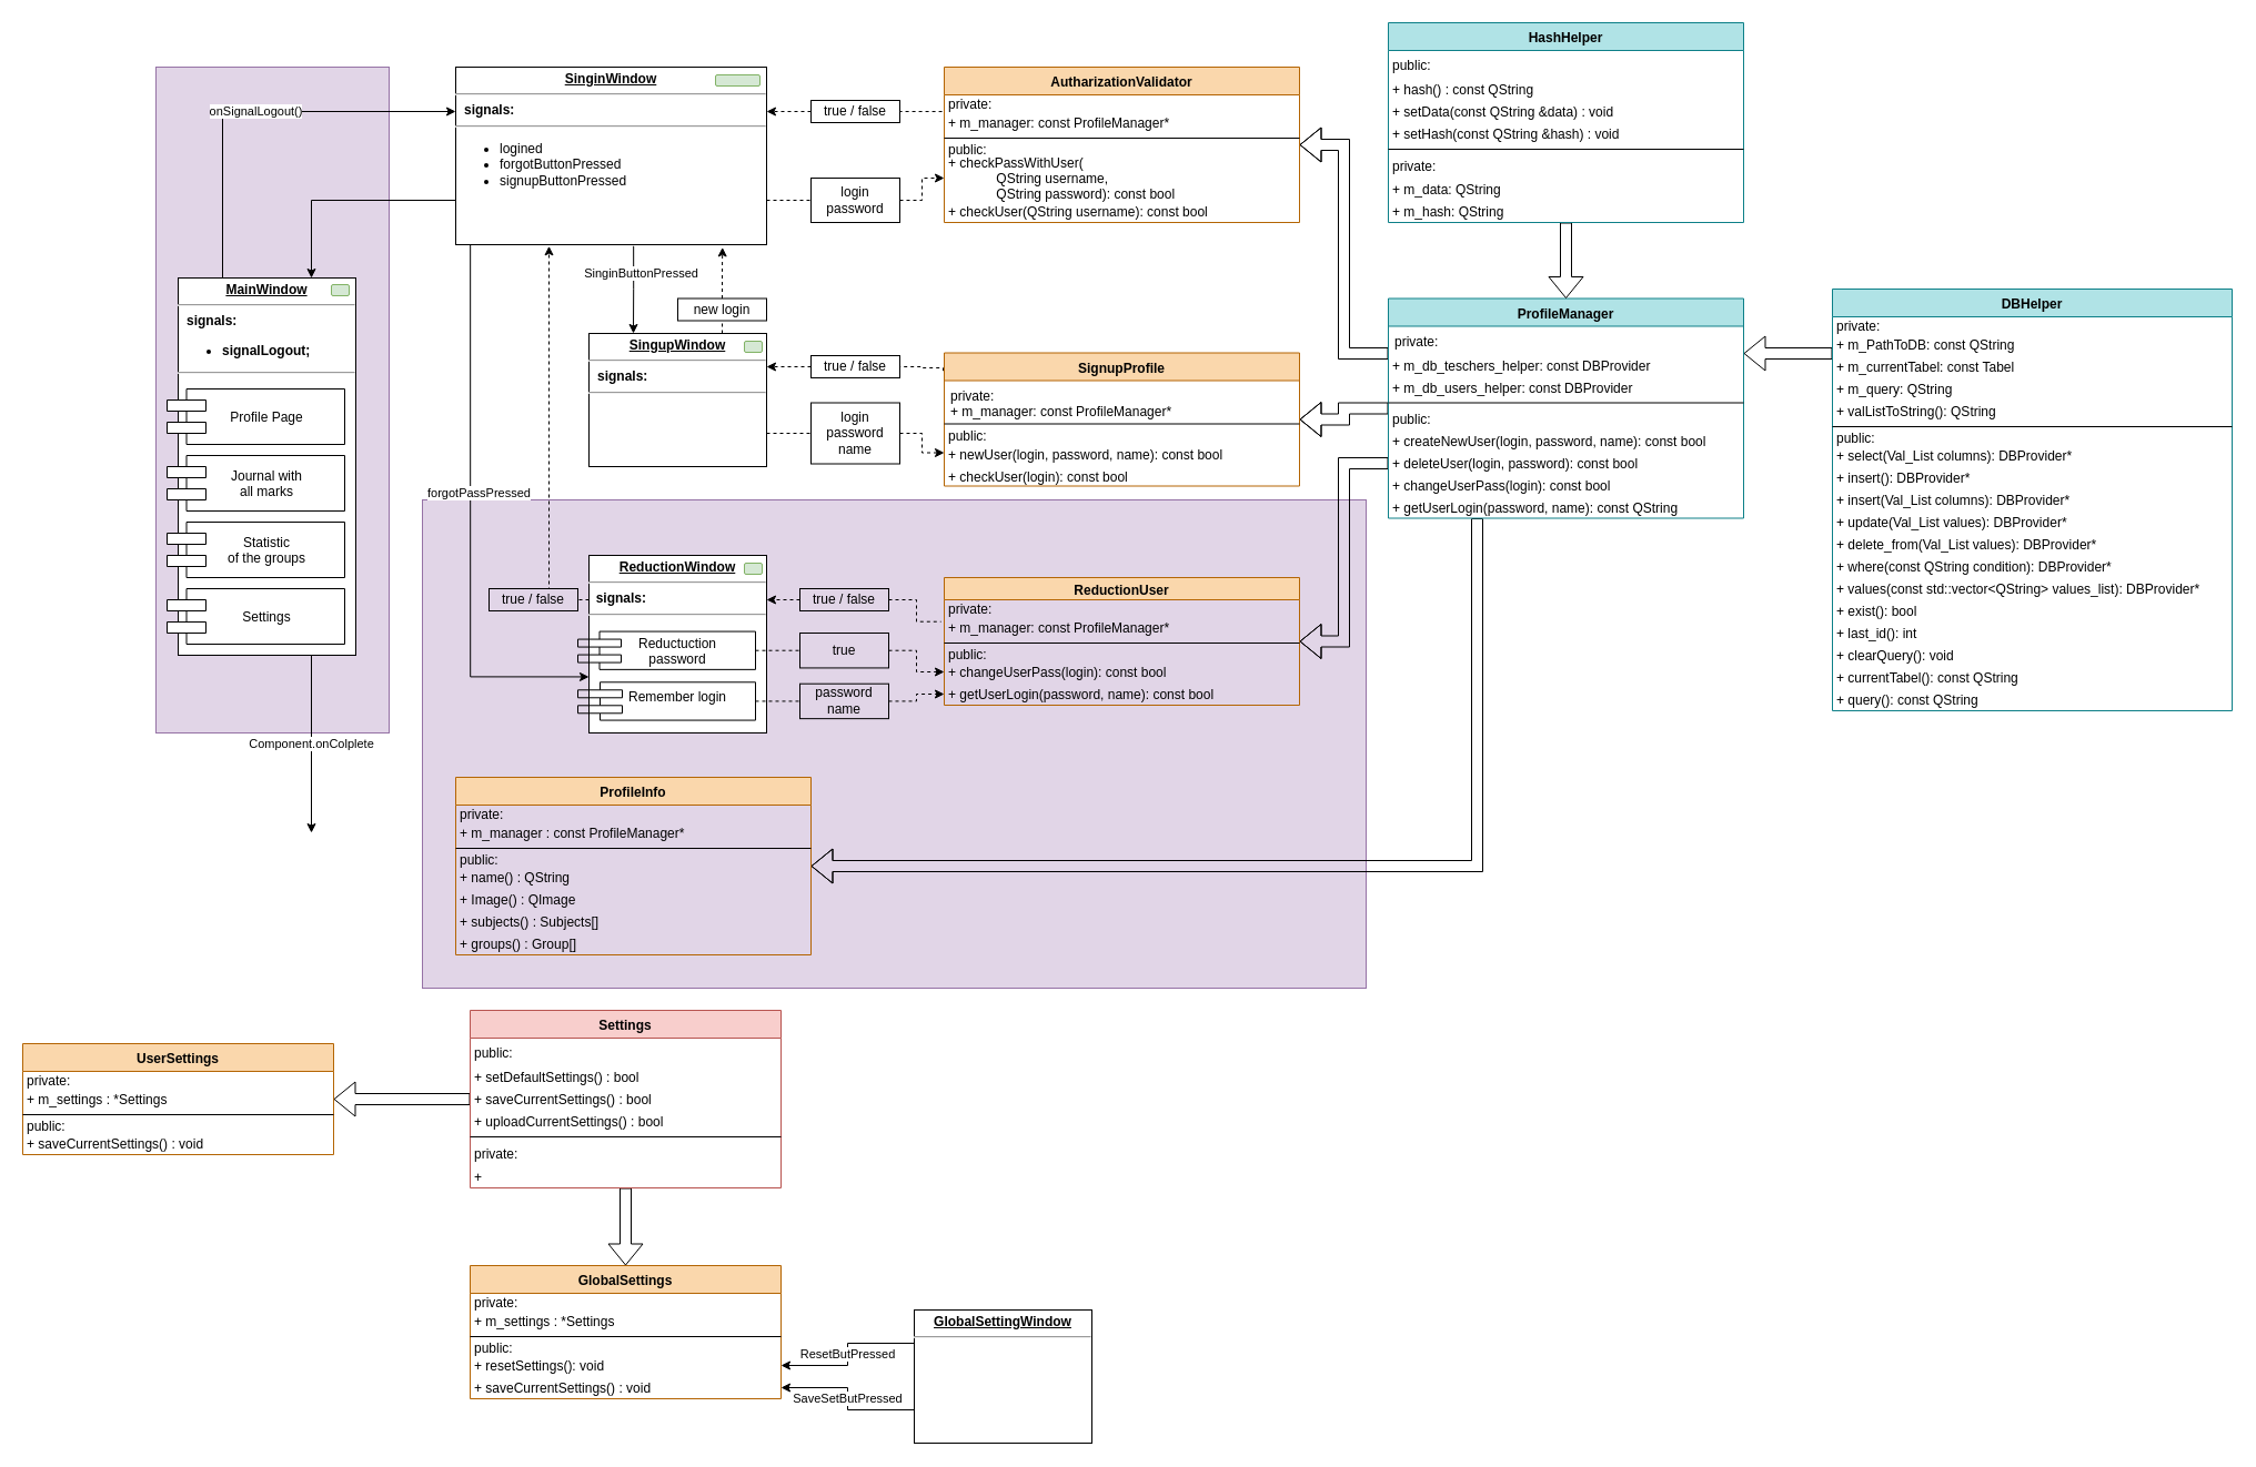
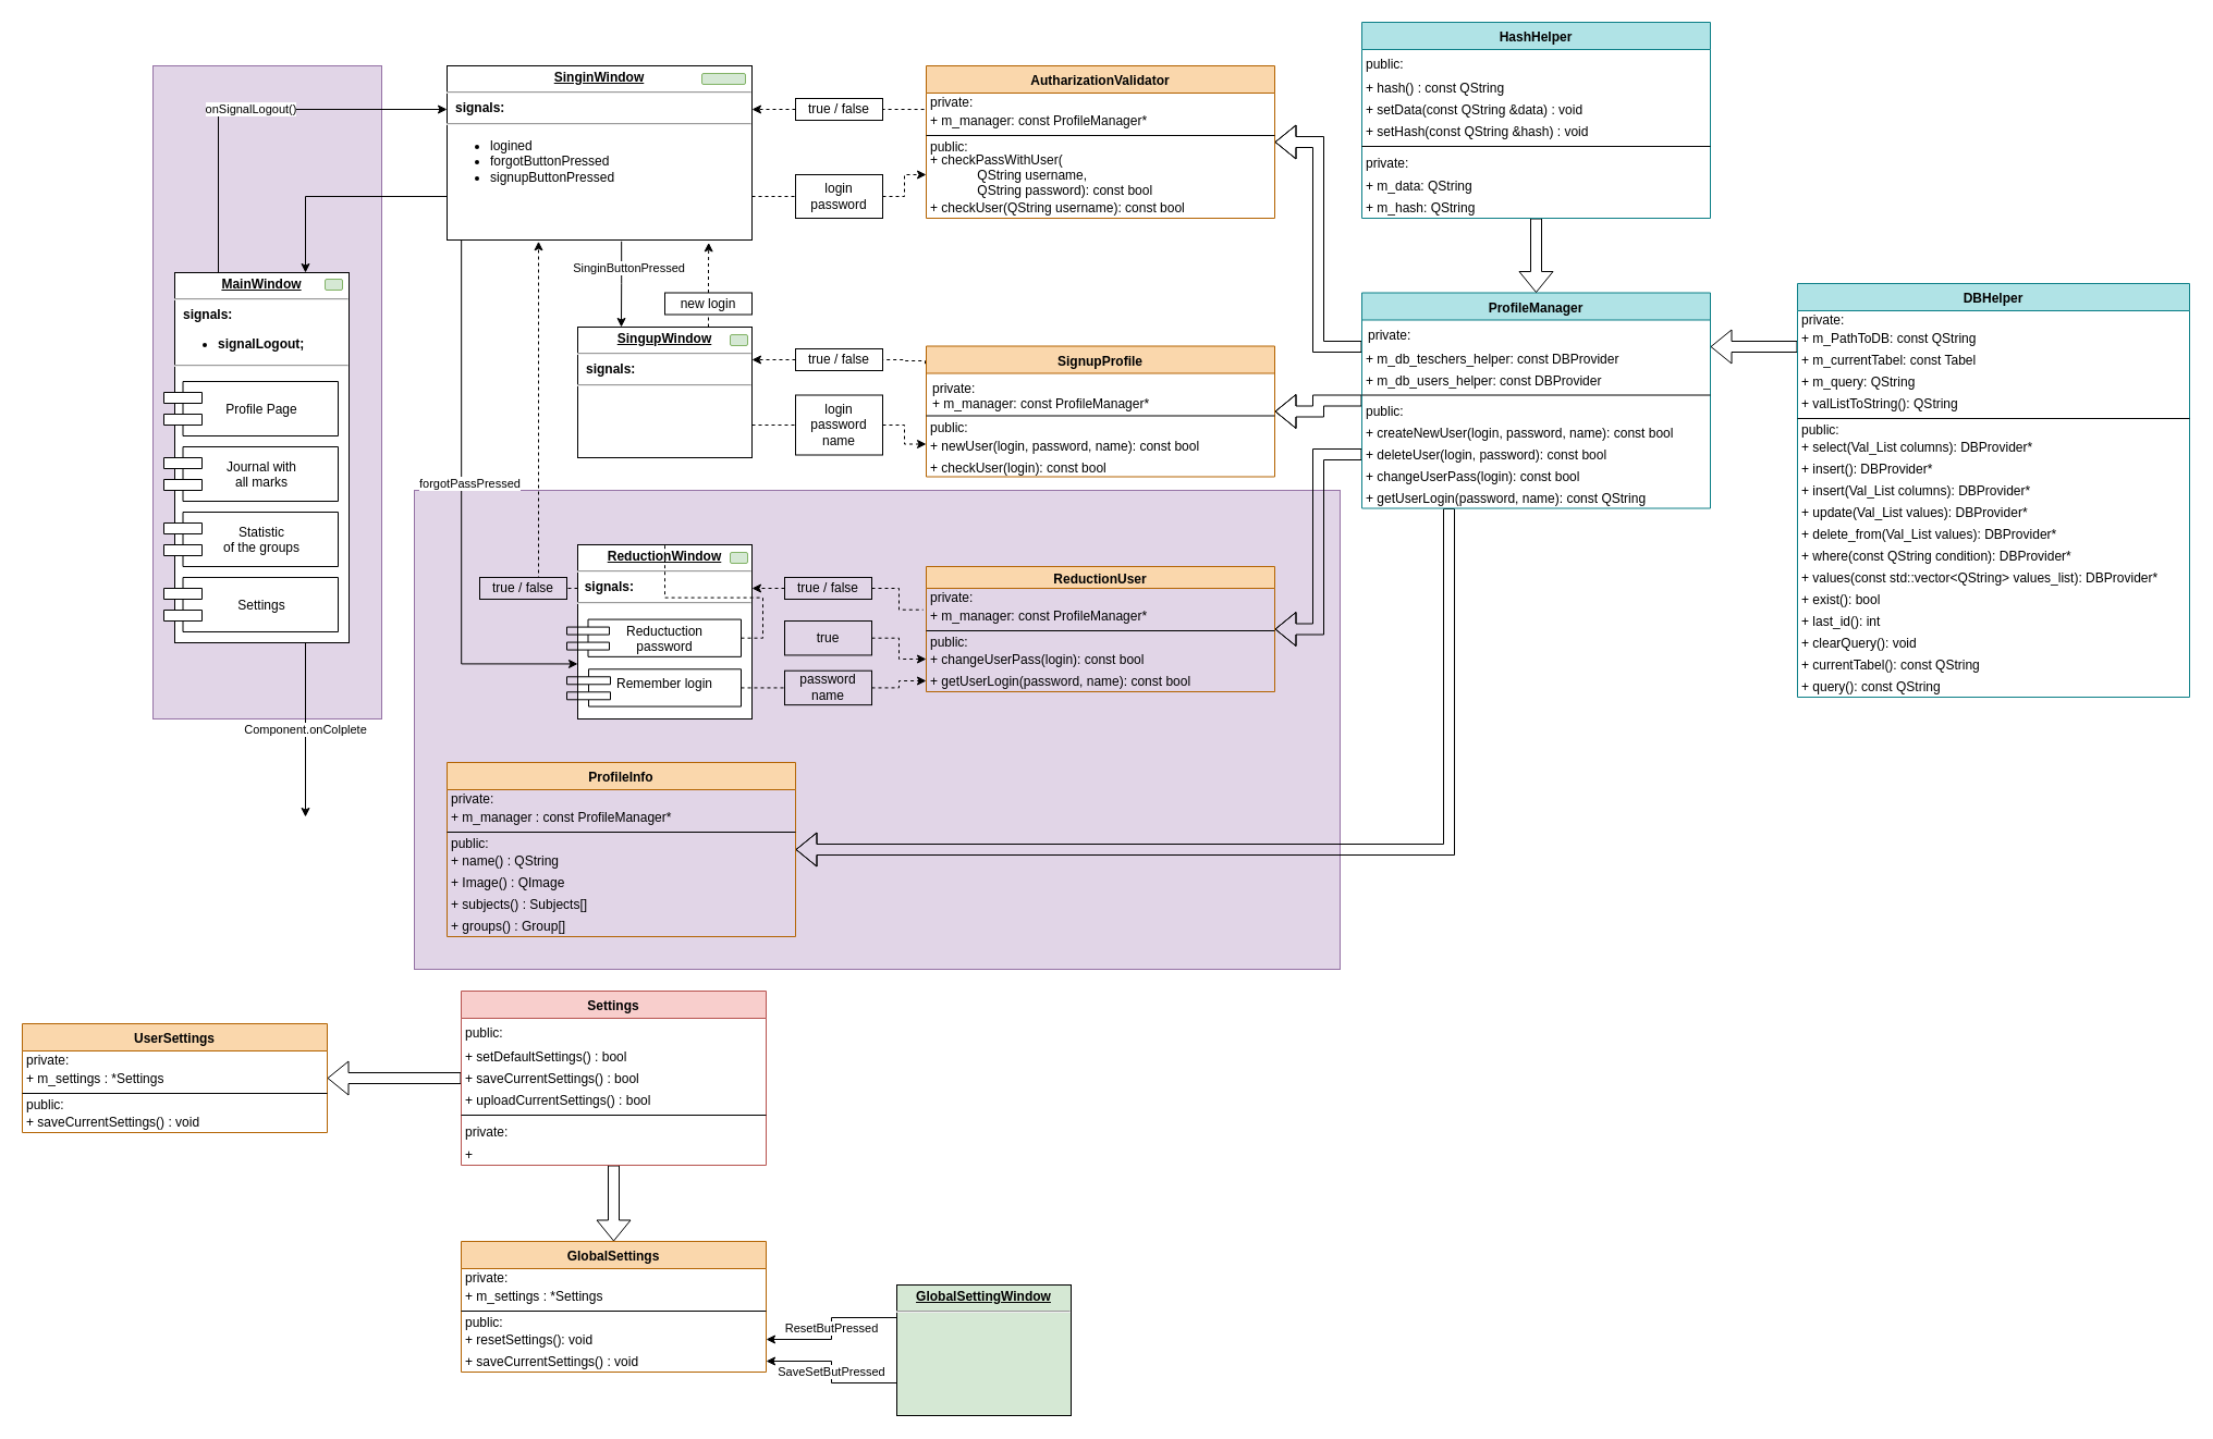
- <mxCell id="48" style="edgeStyle=orthogonalEdgeStyle;rounded=0;orthogonalLoop=1;jettySize=auto;html=1;dashed=1;endArrow=none;endFill=0;entryX=0;entryY=0.5;entryDx=0;entryDy=0;exitX=1;exitY=0.5;exitDx=0;exitDy=0;" parent="1" source="7" target="47" edge="1"><mxGeometry relative="1" as="geometry"><mxPoint x="690" y="580" as="sourcePoint" /><mxPoint x="720" y="534" as="targetPoint" /></mxGeometry></mxCell>
+ <mxCell id="48" style="edgeStyle=orthogonalEdgeStyle;rounded=0;orthogonalLoop=1;jettySize=auto;html=1;dashed=1;endArrow=none;endFill=0;exitX=1;exitY=0.5;exitDx=0;exitDy=0;" parent="1" source="7" target="5" edge="1"><mxGeometry relative="1" as="geometry"><mxPoint x="690" y="580" as="sourcePoint" /><mxPoint x="720" y="534" as="targetPoint" /></mxGeometry></mxCell>
- <mxCell id="52" value="&lt;p style=&quot;margin: 0px ; margin-top: 4px ; text-align: center ; text-decoration: underline&quot;&gt;&lt;b&gt;GlobalSettingWindow&lt;/b&gt;&lt;/p&gt;&lt;hr&gt;&lt;p style=&quot;margin: 0px 0px 0px 8px&quot;&gt;&lt;br&gt;&lt;/p&gt;" style="verticalAlign=top;align=left;overflow=fill;fontSize=12;fontFamily=Helvetica;html=1;" parent="1" vertex="1"><mxGeometry x="823" y="1180" width="160" height="120" as="geometry" /></mxCell>
+ <mxCell id="52" value="&lt;p style=&quot;margin: 0px ; margin-top: 4px ; text-align: center ; text-decoration: underline&quot;&gt;&lt;b&gt;GlobalSettingWindow&lt;/b&gt;&lt;/p&gt;&lt;hr&gt;&lt;p style=&quot;margin: 0px 0px 0px 8px&quot;&gt;&lt;br&gt;&lt;/p&gt;" style="verticalAlign=top;align=left;overflow=fill;fontSize=12;fontFamily=Helvetica;html=1;fillColor=#d5e8d4;" parent="1" vertex="1"><mxGeometry x="823" y="1180" width="160" height="120" as="geometry" /></mxCell>
